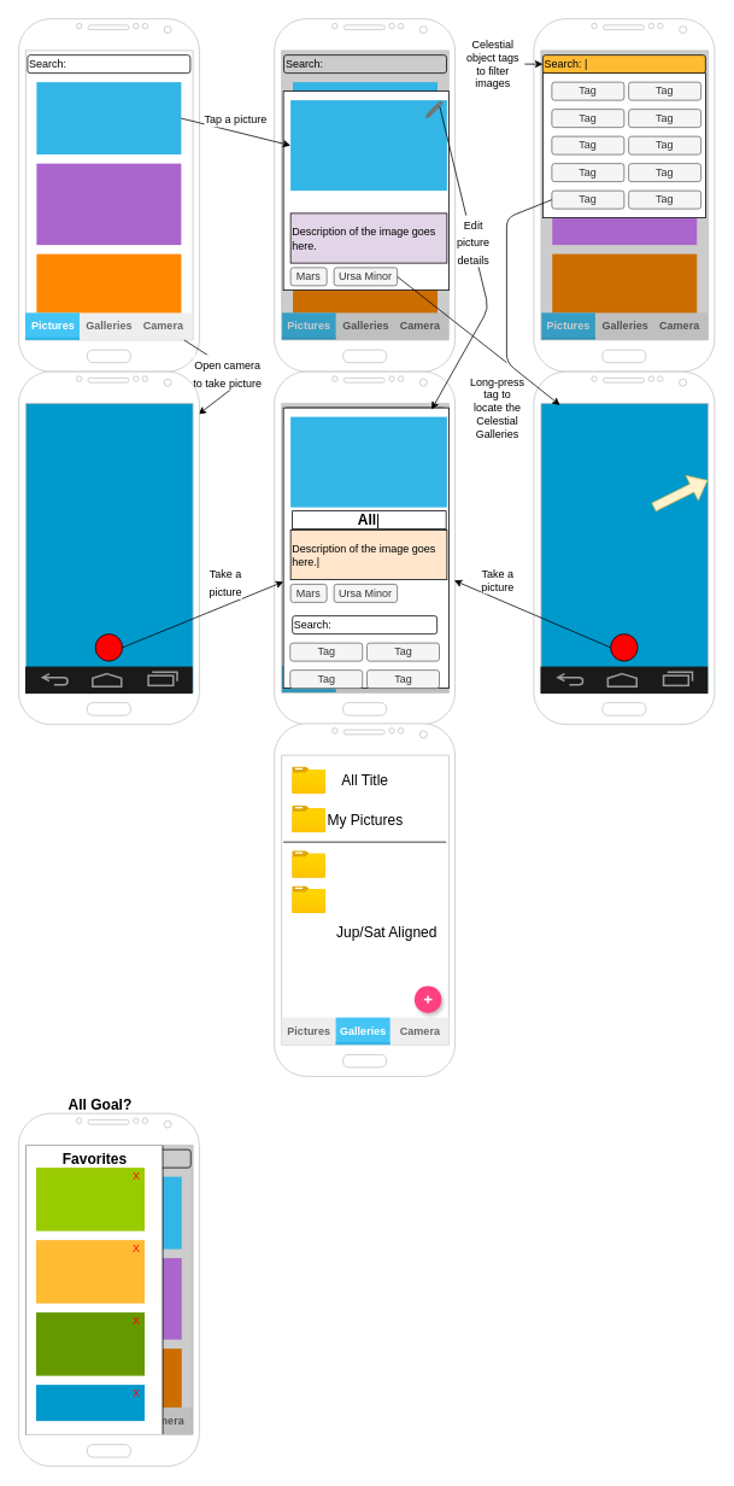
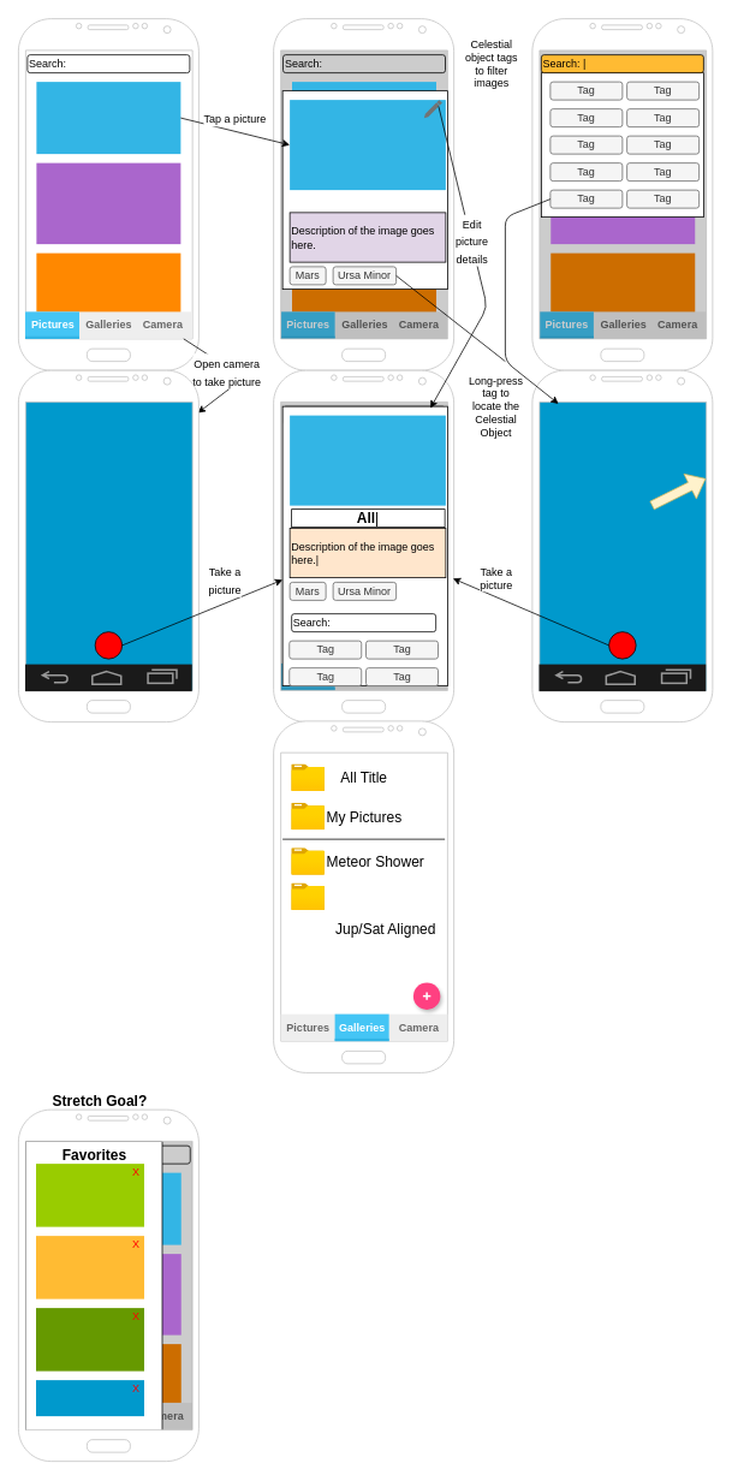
- <mxCell id="137" value="" style="endArrow=classic;html=1;fontSize=12;entryX=0;entryY=0.5;entryDx=0;entryDy=0;exitX=1;exitY=0.5;exitDx=0;exitDy=0;" edge="1" parent="1" source="136" target="59"><mxGeometry width="50" height="50" relative="1" as="geometry"><mxPoint x="520" y="190" as="sourcePoint" /><mxPoint x="570" y="140" as="targetPoint" /></mxGeometry></mxCell>
- <mxCell id="146" value="&lt;div&gt;Long-press&lt;/div&gt;&lt;div&gt;tag to&lt;/div&gt;&lt;div&gt;locate the&lt;/div&gt;&lt;div&gt;Celestial Galleries&lt;br&gt;&lt;/div&gt;" style="text;html=1;strokeColor=none;fillColor=none;align=center;verticalAlign=middle;whiteSpace=wrap;rounded=0;fontSize=12;" vertex="1" parent="1"><mxGeometry x="510" y="410" width="80" height="80" as="geometry" /></mxCell>
+ <mxCell id="146" value="&lt;div&gt;Long-press&lt;/div&gt;&lt;div&gt;tag to&lt;/div&gt;&lt;div&gt;locate the&lt;/div&gt;&lt;div&gt;Celestial Object&lt;br&gt;&lt;/div&gt;" style="text;html=1;strokeColor=none;fillColor=none;align=center;verticalAlign=middle;whiteSpace=wrap;rounded=0;fontSize=12;" vertex="1" parent="1"><mxGeometry x="510" y="410" width="80" height="80" as="geometry" /></mxCell>
+ <mxCell id="121" value="Meteor Shower" style="text;html=1;align=left;verticalAlign=middle;resizable=0;points=[];autosize=1;fontSize=16;" vertex="1" parent="109"><mxGeometry x="56.96" y="146" width="120" height="20" as="geometry" /></mxCell>
- <mxCell id="108" value="All Goal?" style="text;html=1;align=center;verticalAlign=middle;resizable=0;points=[];autosize=1;fontStyle=1;fontSize=16;" vertex="1" parent="1"><mxGeometry x="50" y="1210" width="120" height="20" as="geometry" /></mxCell>
+ <mxCell id="108" value="Stretch Goal?" style="text;html=1;align=center;verticalAlign=middle;resizable=0;points=[];autosize=1;fontStyle=1;fontSize=16;" vertex="1" parent="1"><mxGeometry x="50" y="1210" width="120" height="20" as="geometry" /></mxCell>
